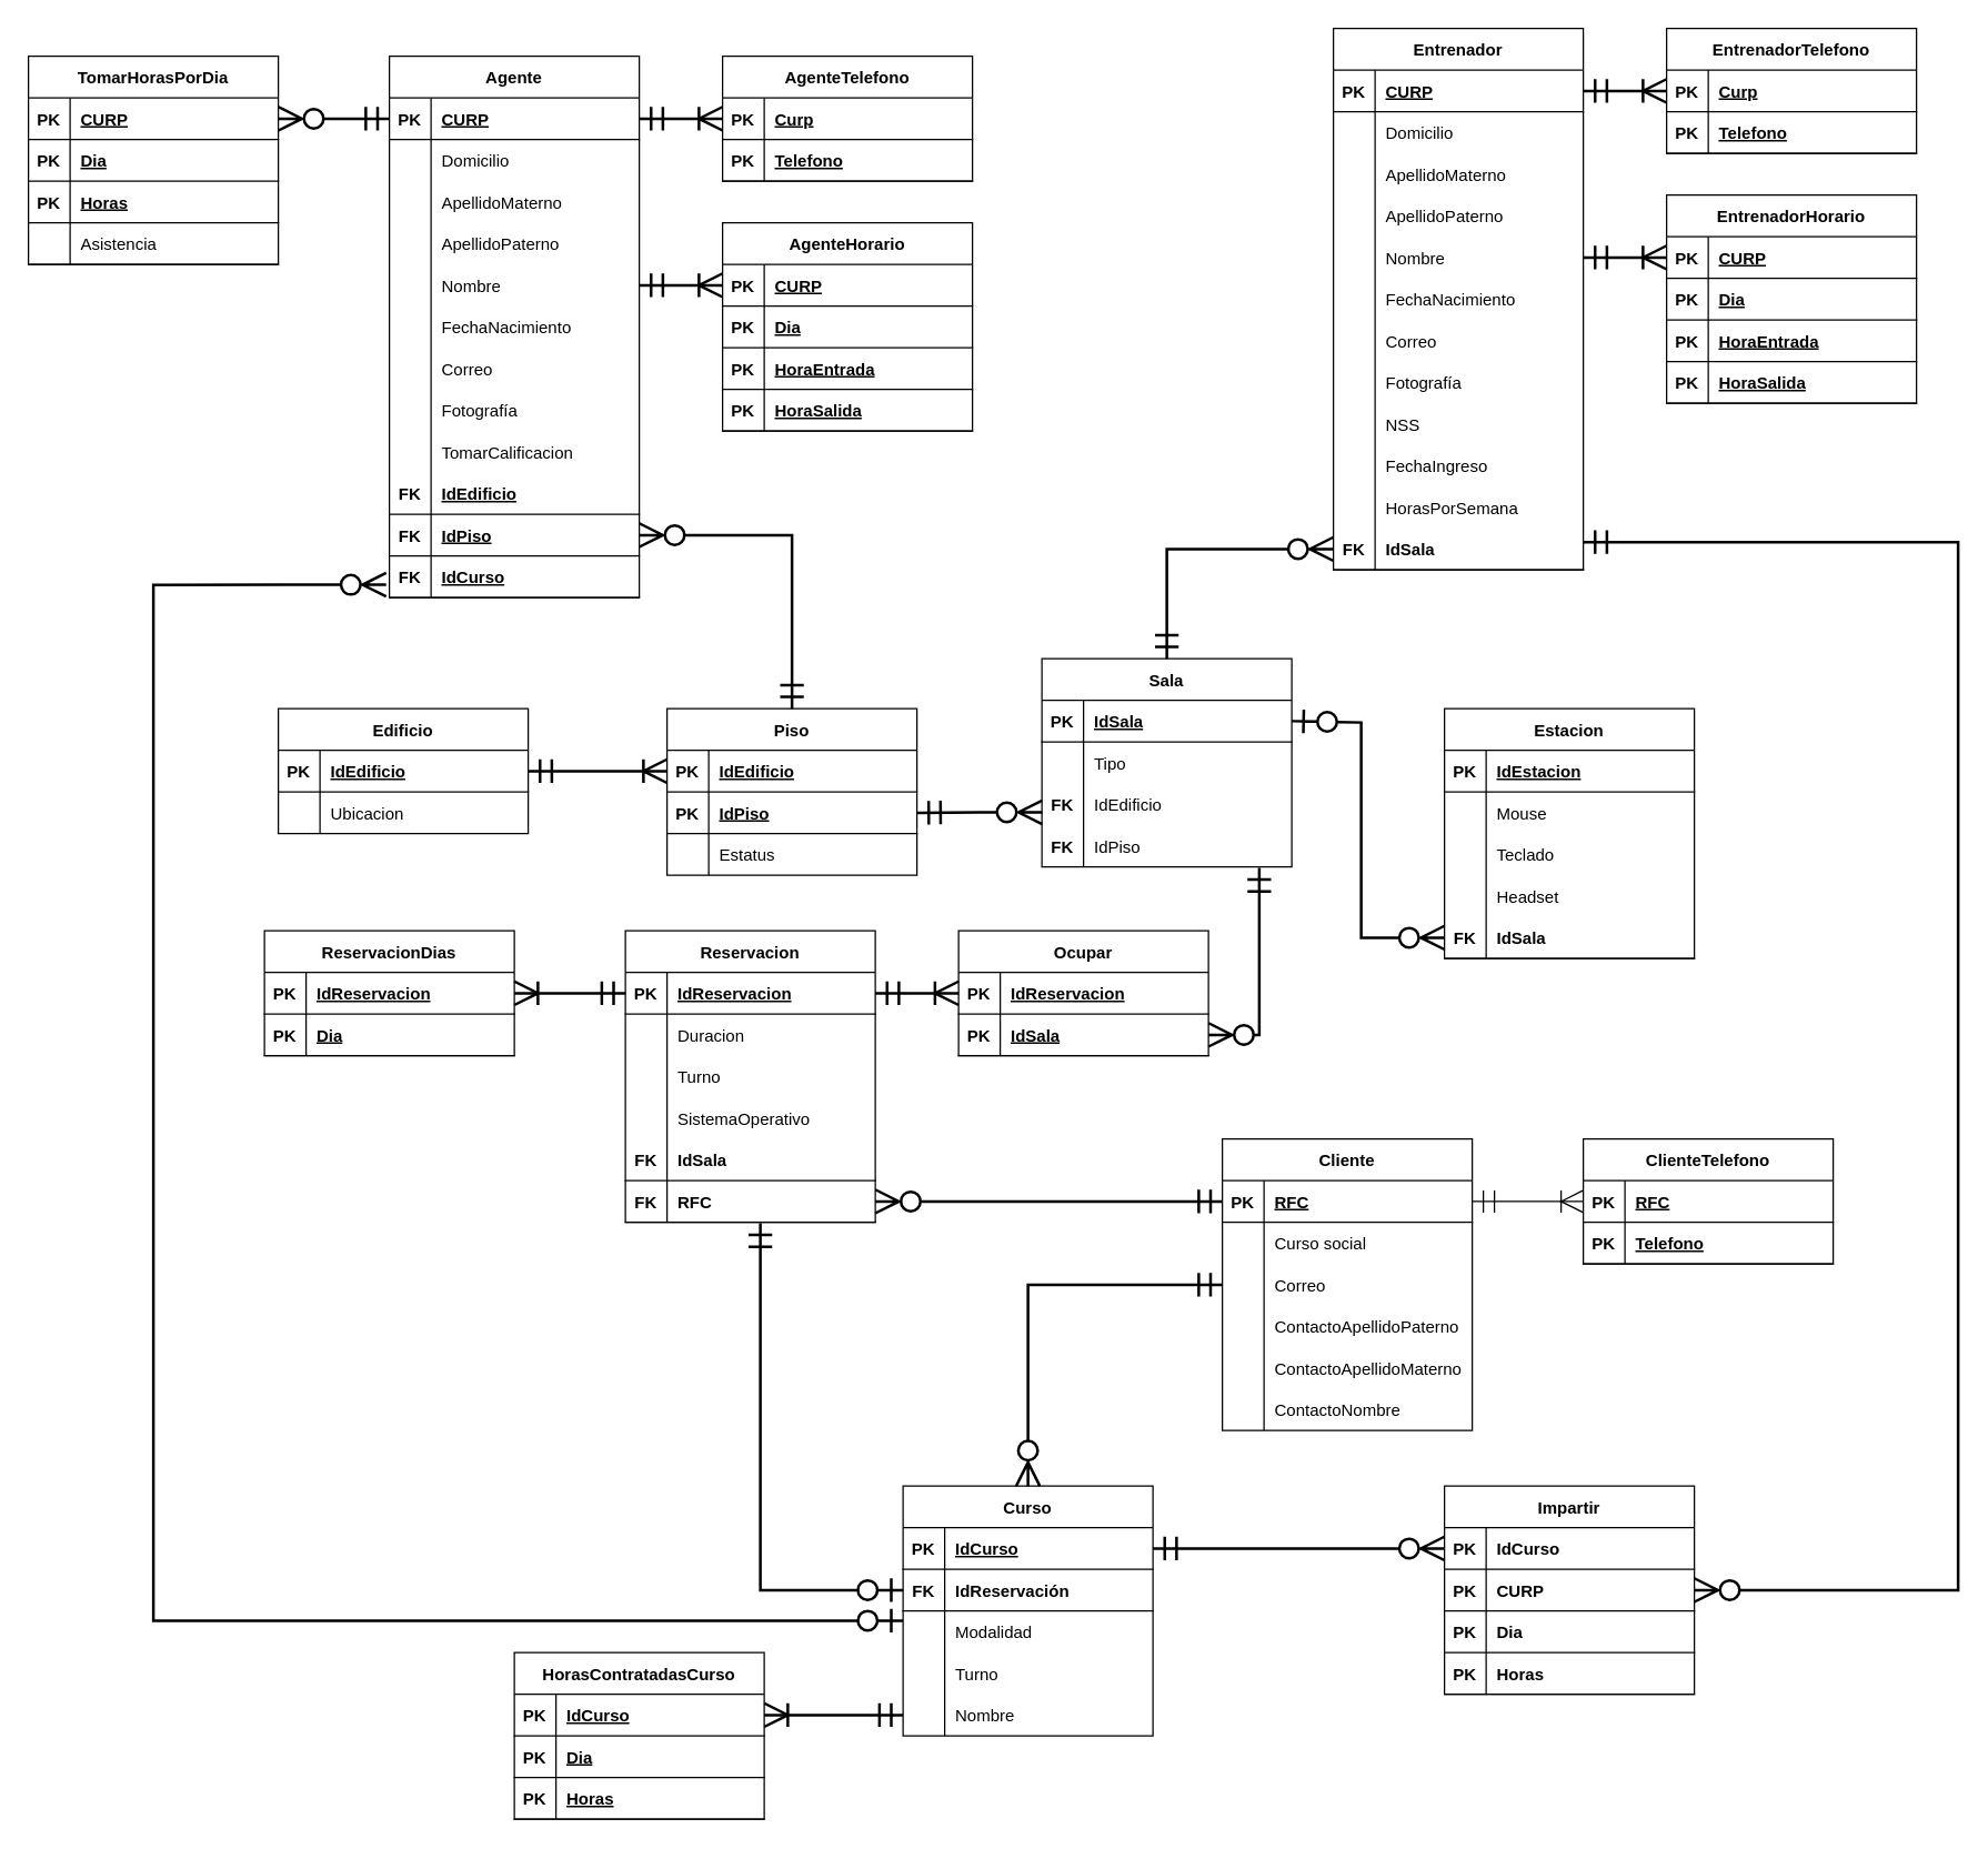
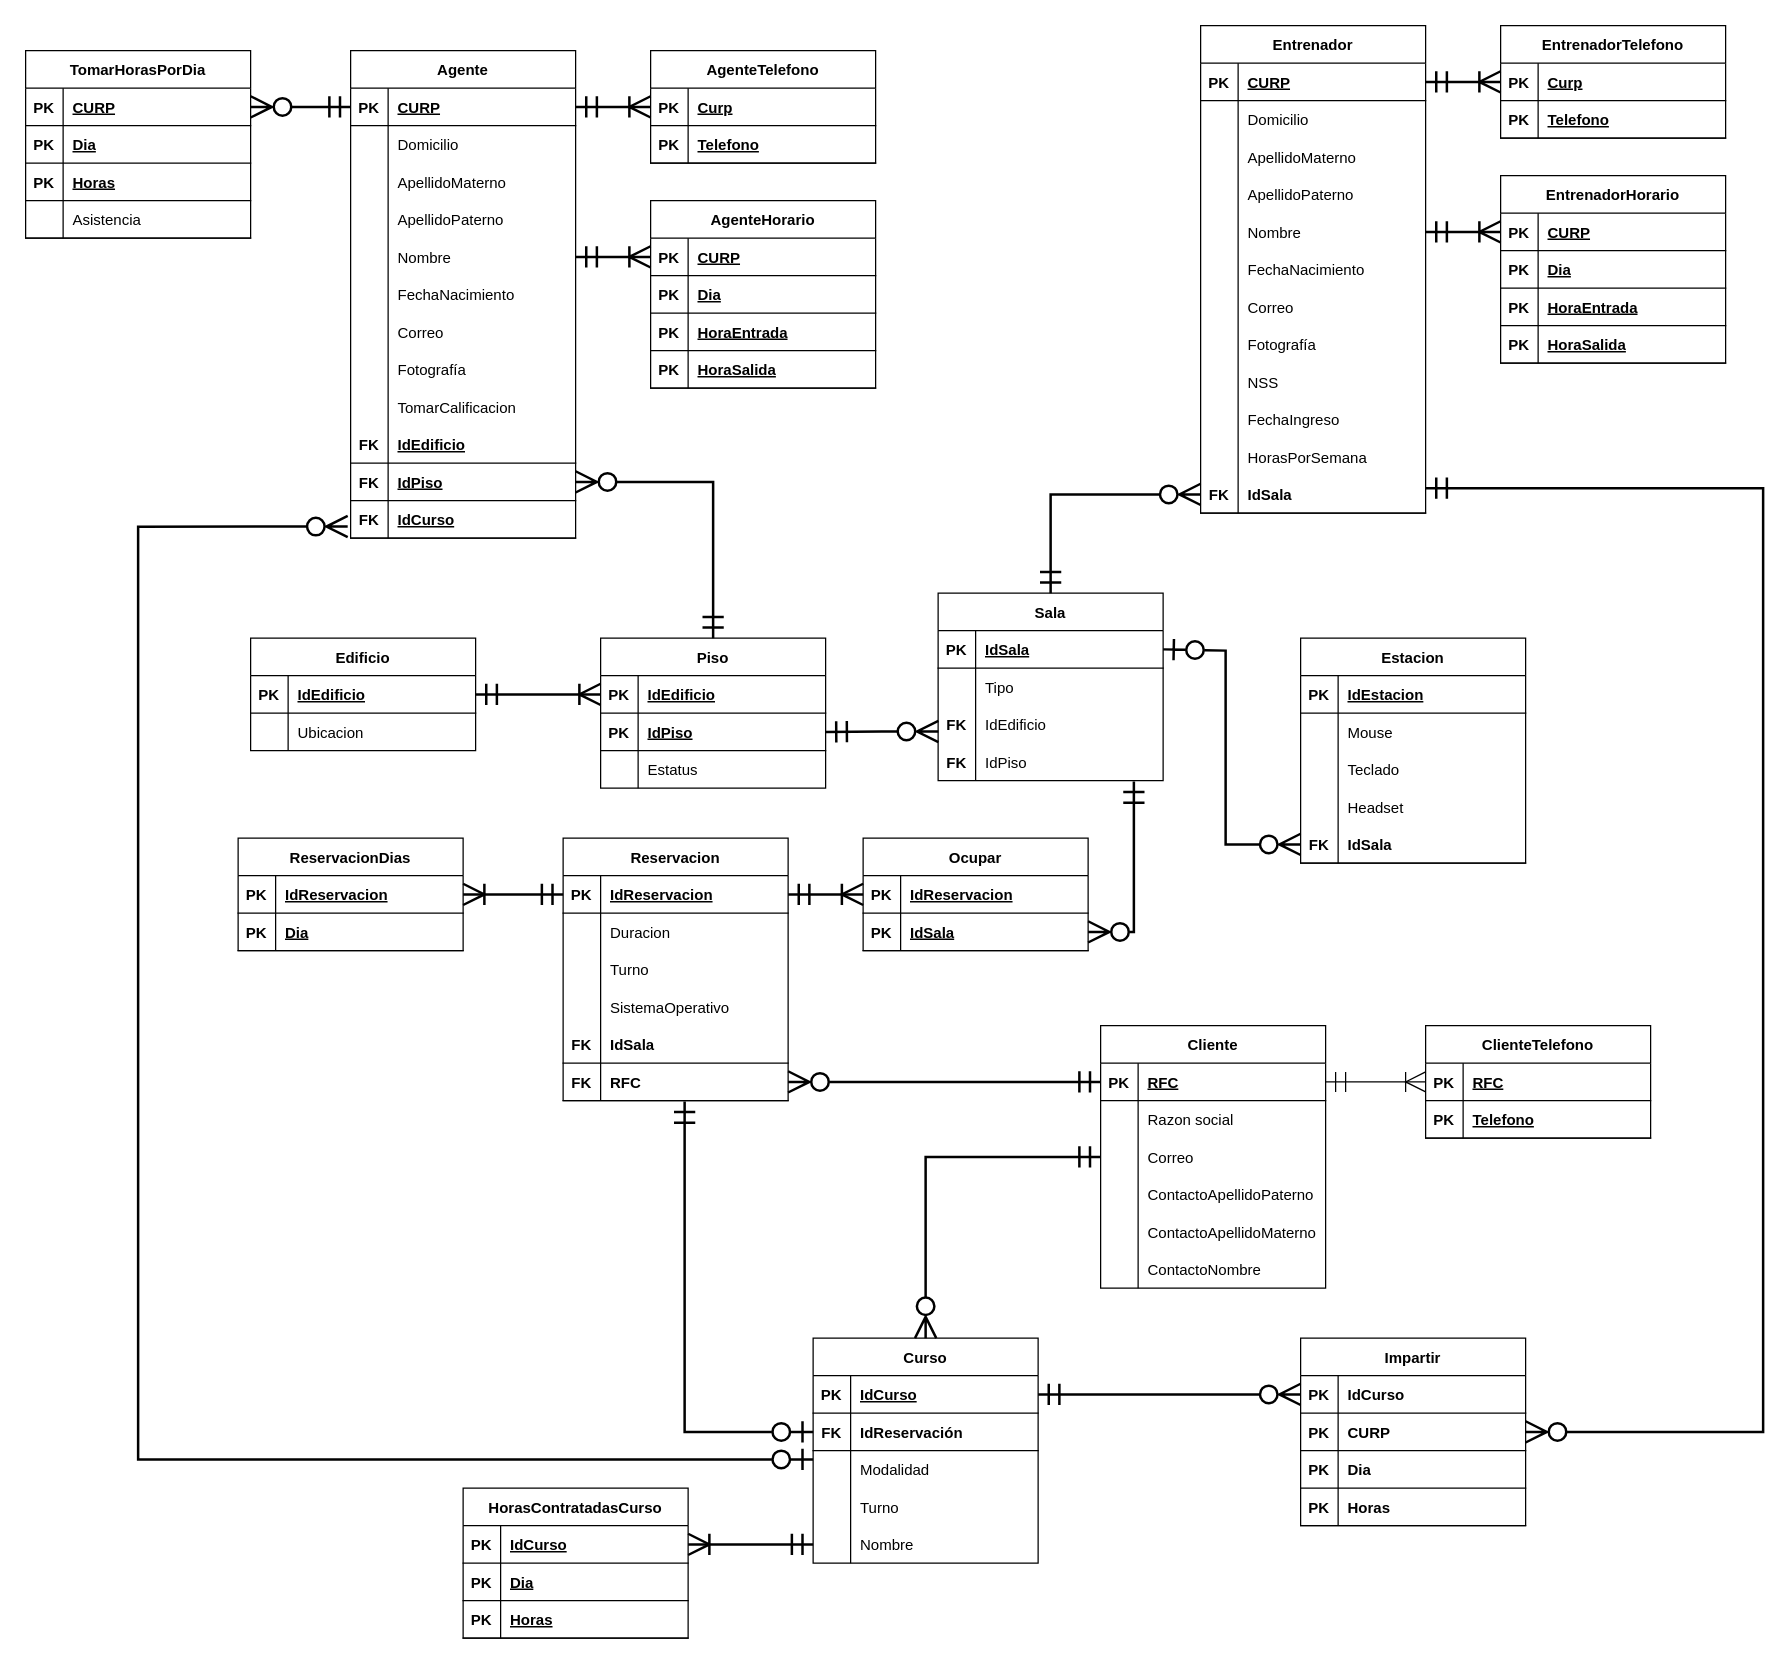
- <mxCell id="57" value="Curso social" style="shape=partialRectangle;connectable=0;fillColor=none;top=0;left=0;bottom=0;right=0;align=left;spacingLeft=6;overflow=hidden;" parent="55" vertex="1"><mxGeometry x="30" width="150" height="30" as="geometry"><mxRectangle width="150" height="30" as="alternateBounds" /></mxGeometry></mxCell>
+ <mxCell id="57" value="Razon social" style="shape=partialRectangle;connectable=0;fillColor=none;top=0;left=0;bottom=0;right=0;align=left;spacingLeft=6;overflow=hidden;" parent="55" vertex="1"><mxGeometry x="30" width="150" height="30" as="geometry"><mxRectangle width="150" height="30" as="alternateBounds" /></mxGeometry></mxCell>
